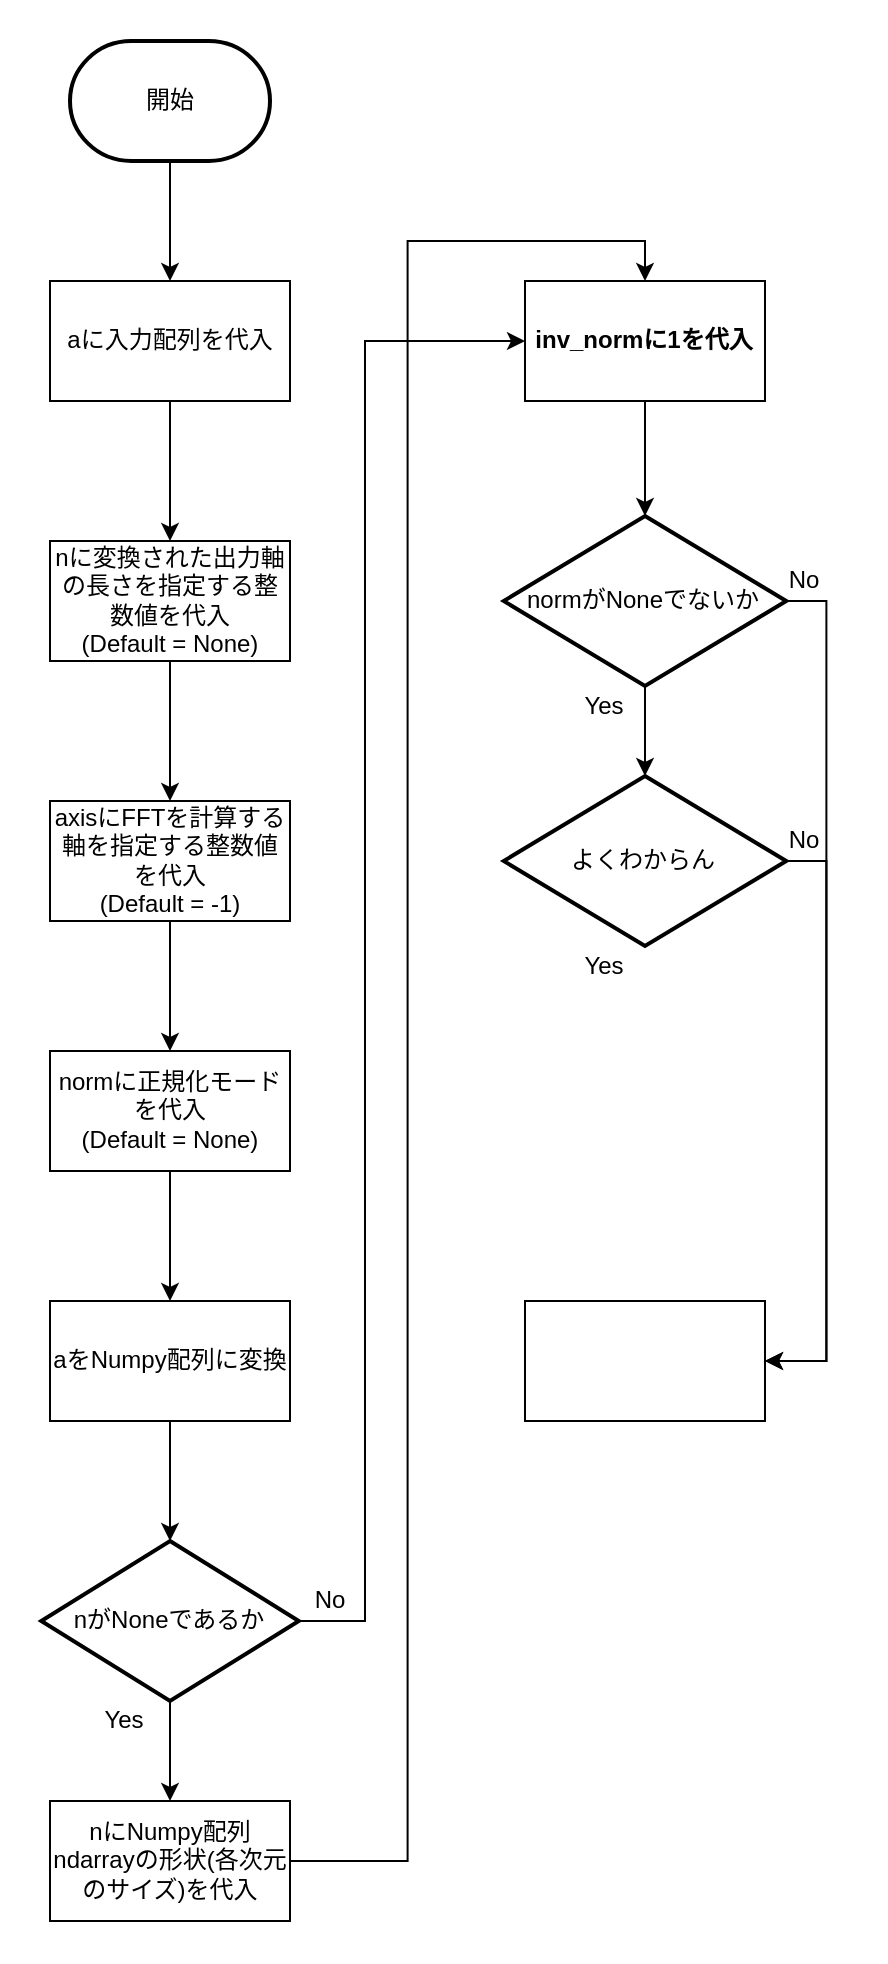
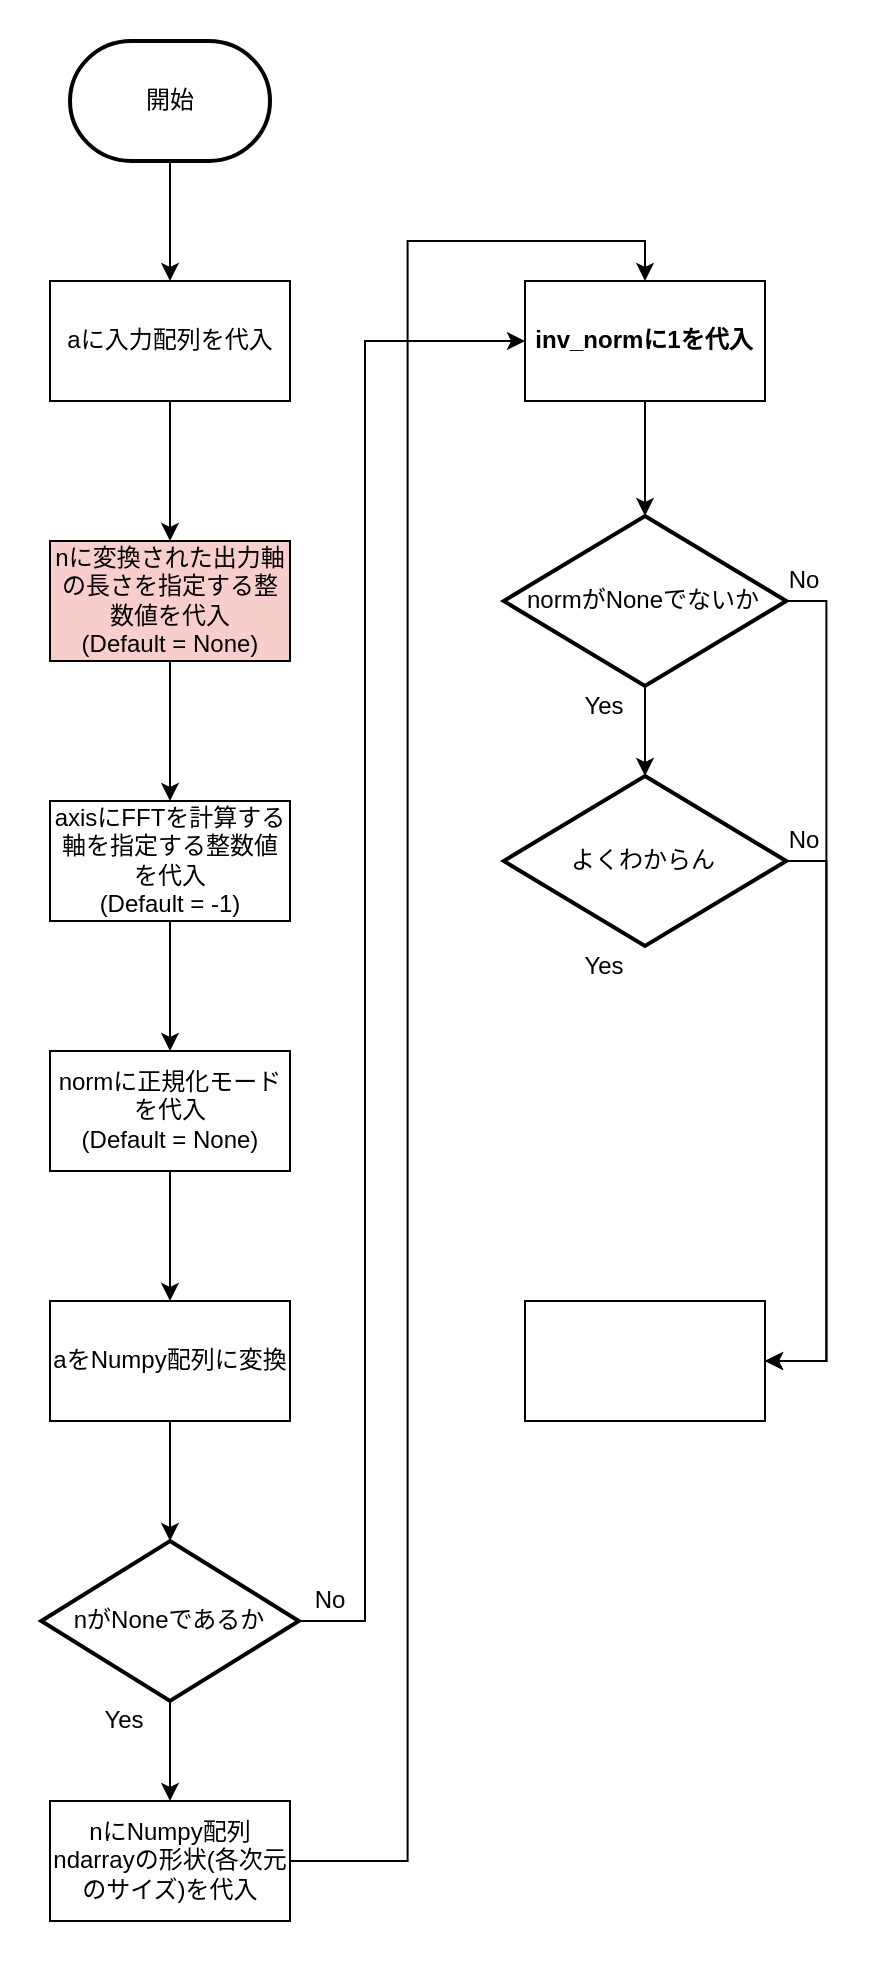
- <mxCell id="12" value="nに変換された出力軸の長さを指定する整数値を代入&lt;br&gt;(Default = None)" style="rounded=0;whiteSpace=wrap;html=1;align=center;" parent="1" vertex="1"><mxGeometry x="24.5" y="270" width="120" height="60" as="geometry" /></mxCell>
+ <mxCell id="12" value="nに変換された出力軸の長さを指定する整数値を代入&lt;br&gt;(Default = None)" style="rounded=0;whiteSpace=wrap;html=1;align=center;fillColor=#f8cecc;" parent="1" vertex="1"><mxGeometry x="24.5" y="270" width="120" height="60" as="geometry" /></mxCell>
